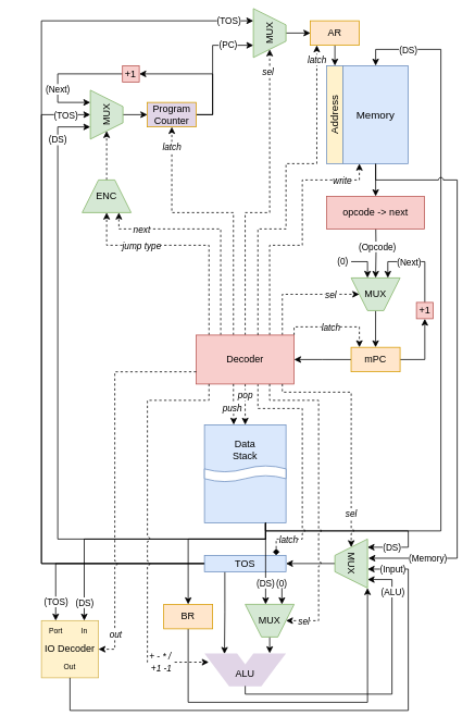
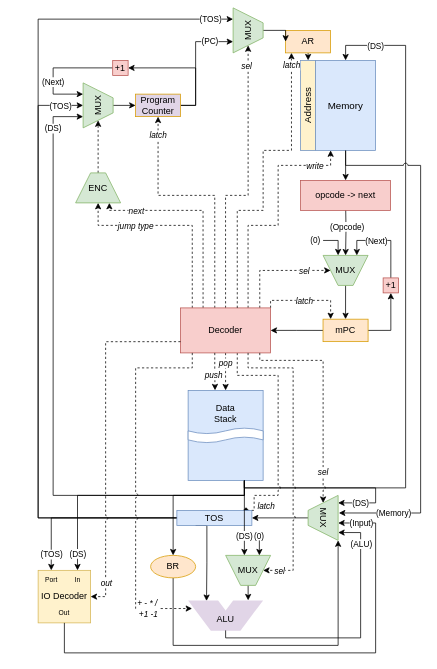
- <mxCell id="68" value="AR" style="rounded=0;whiteSpace=wrap;html=1;fillColor=#ffe6cc;strokeColor=#d79b00;points=[[0,0,0,0,0],[0,0.25,0,0,0],[0,0.5,0,0,0],[0,0.75,0,0,0],[0,1,0,0,0],[0.13,1,0,0,0],[0.25,0,0,0,0],[0.25,1,0,0,0],[0.5,0,0,0,0],[0.5,1,0,0,0],[0.75,0,0,0,0],[0.75,1,0,0,0],[1,0,0,0,0],[1,0.25,0,0,0],[1,0.5,0,0,0],[1,0.75,0,0,0],[1,1,0,0,0]];" parent="1" vertex="1"><mxGeometry x="379.98" y="25" width="60.01" height="30" as="geometry" /></mxCell>
+ <mxCell id="68" value="AR" style="rounded=0;whiteSpace=wrap;html=1;fillColor=#ffe6cc;strokeColor=#d79b00;points=[[0,0,0,0,0],[0,0.25,0,0,0],[0,0.5,0,0,0],[0,0.75,0,0,0],[0,1,0,0,0],[0.13,1,0,0,0],[0.25,0,0,0,0],[0.25,1,0,0,0],[0.5,0,0,0,0],[0.5,1,0,0,0],[0.75,0,0,0,0],[0.75,1,0,0,0],[1,0,0,0,0],[1,0.25,0,0,0],[1,0.5,0,0,0],[1,0.75,0,0,0],[1,1,0,0,0]];" parent="1" vertex="1"><mxGeometry x="379.98" y="40" width="60.01" height="30" as="geometry" /></mxCell>
- <mxCell id="81" value="ENC" style="shape=trapezoid;perimeter=trapezoidPerimeter;whiteSpace=wrap;html=1;fixedSize=1;fillColor=#d5e8d4;strokeColor=#82b366;direction=east;" parent="1" vertex="1"><mxGeometry x="99.99" y="220" width="60" height="40" as="geometry" /></mxCell>
+ <mxCell id="81" value="ENC" style="shape=trapezoid;perimeter=trapezoidPerimeter;whiteSpace=wrap;html=1;fixedSize=1;fillColor=#d5e8d4;strokeColor=#82b366;direction=east;" parent="1" vertex="1"><mxGeometry x="99.99" y="230" width="60" height="40" as="geometry" /></mxCell>
- <mxCell id="50" value="TOS" style="rounded=0;whiteSpace=wrap;html=1;fillColor=#dae8fc;strokeColor=#6c8ebf;gradientColor=none;strokeWidth=1;points=[[0,0,0,0,0],[0,0.25,0,0,0],[0,0.5,0,0,0],[0,0.75,0,0,0],[0,1,0,0,0],[0.25,0,0,0,0],[0.25,1,0,0,0],[0.5,0,0,0,0],[0.5,1,0,0,0],[0.75,0,0,0,0],[0.75,1,0,0,0],[0.88,0,0,0,0],[1,0,0,0,0],[1,0.25,0,0,0],[1,0.5,0,0,0],[1,0.75,0,0,0],[1,1,0,0,0]];" parent="1" vertex="1"><mxGeometry x="249.99" y="680" width="100" height="20" as="geometry" /></mxCell>
+ <mxCell id="50" value="TOS" style="rounded=0;whiteSpace=wrap;html=1;fillColor=#dae8fc;strokeColor=#6c8ebf;gradientColor=none;strokeWidth=1;points=[[0,0,0,0,0],[0,0.25,0,0,0],[0,0.5,0,0,0],[0,0.75,0,0,0],[0,1,0,0,0],[0.25,0,0,0,0],[0.25,1,0,0,0],[0.5,0,0,0,0],[0.5,1,0,0,0],[0.75,0,0,0,0],[0.75,1,0,0,0],[0.88,0,0,0,0],[1,0,0,0,0],[1,0.25,0,0,0],[1,0.5,0,0,0],[1,0.75,0,0,0],[1,1,0,0,0]];" parent="1" vertex="1"><mxGeometry x="234.99" y="680" width="100" height="20" as="geometry" /></mxCell>
- <mxCell id="110" value="BR" style="rounded=0;whiteSpace=wrap;html=1;fillColor=#ffe6cc;strokeColor=#d79b00;points=[[0,0,0,0,0],[0,0.25,0,0,0],[0,0.5,0,0,0],[0,0.75,0,0,0],[0,1,0,0,0],[0.13,1,0,0,0],[0.25,0,0,0,0],[0.25,1,0,0,0],[0.5,0,0,0,0],[0.5,1,0,0,0],[0.75,0,0,0,0],[0.75,1,0,0,0],[1,0,0,0,0],[1,0.25,0,0,0],[1,0.5,0,0,0],[1,0.75,0,0,0],[1,1,0,0,0]];" vertex="1" parent="1"><mxGeometry x="200" y="740" width="60.01" height="30" as="geometry" /></mxCell>
+ <mxCell id="110" value="BR" style="ellipse;whiteSpace=wrap;html=1;fillColor=#ffe6cc;strokeColor=#d79b00;points=[[0,0,0,0,0],[0,0.25,0,0,0],[0,0.5,0,0,0],[0,0.75,0,0,0],[0,1,0,0,0],[0.13,1,0,0,0],[0.25,0,0,0,0],[0.25,1,0,0,0],[0.5,0,0,0,0],[0.5,1,0,0,0],[0.75,0,0,0,0],[0.75,1,0,0,0],[1,0,0,0,0],[1,0.25,0,0,0],[1,0.5,0,0,0],[1,0.75,0,0,0],[1,1,0,0,0]];" vertex="1" parent="1"><mxGeometry x="200" y="740" width="60.01" height="30" as="geometry" /></mxCell>
